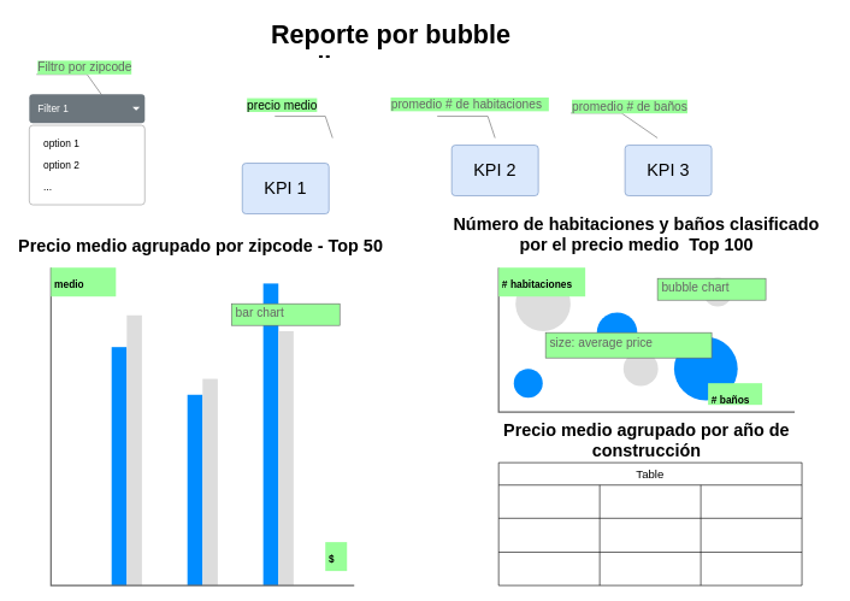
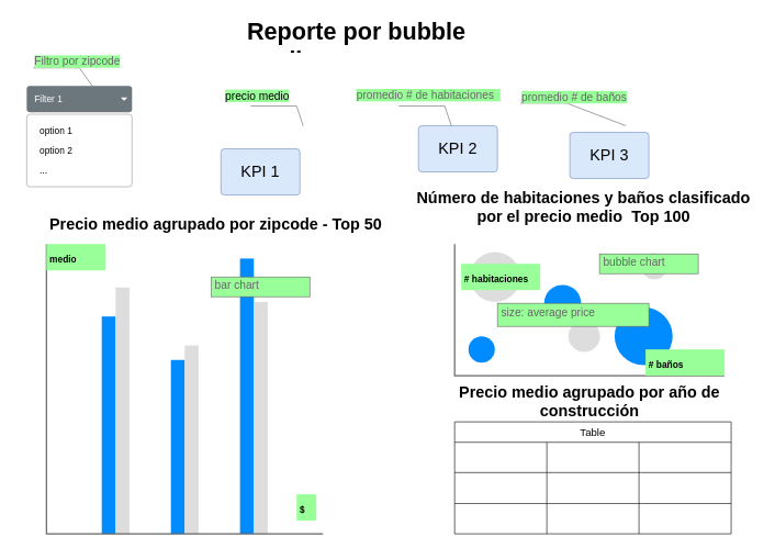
- <mxCell id="11" value="&lt;span style=&quot;background-color: rgb(153, 255, 153);&quot;&gt;promedio # de baños&lt;/span&gt;" style="strokeWidth=1;shadow=0;dashed=0;align=center;html=1;shape=mxgraph.mockup.text.callout;linkText=;textSize=17;textColor=#666666;callDir=NW;callStyle=line;fontSize=17;fontColor=#666666;align=left;verticalAlign=top;strokeColor=#666666;" vertex="1" parent="1"><mxGeometry x="790" y="130.5" width="120" height="60" as="geometry" /></mxCell>
+ <mxCell id="11" value="&lt;span style=&quot;background-color: rgb(153, 255, 153);&quot;&gt;promedio # de baños&lt;/span&gt;" style="strokeWidth=1;shadow=0;dashed=0;align=center;html=1;shape=mxgraph.mockup.text.callout;linkText=;textSize=17;textColor=#666666;callDir=NW;callStyle=line;fontSize=17;fontColor=#666666;align=left;verticalAlign=top;strokeColor=#666666;" vertex="1" parent="1"><mxGeometry x="790" y="130.5" width="160" height="60" as="geometry" /></mxCell>
- <mxCell id="14" value="&lt;font style=&quot;font-size: 24px;&quot;&gt;KPI 2&lt;/font&gt;" style="html=1;shadow=0;dashed=0;shape=mxgraph.bootstrap.rrect;rSize=5;strokeColor=#6c8ebf;strokeWidth=1;fillColor=#dae8fc;whiteSpace=wrap;align=center;verticalAlign=middle;spacingLeft=0;fontStyle=0;fontSize=16;spacing=5;" vertex="1" parent="1"><mxGeometry x="625" y="200.5" width="120" height="70" as="geometry" /></mxCell>
+ <mxCell id="14" value="&lt;font style=&quot;font-size: 24px;&quot;&gt;KPI 2&lt;/font&gt;" style="html=1;shadow=0;dashed=0;shape=mxgraph.bootstrap.rrect;rSize=5;strokeColor=#6c8ebf;strokeWidth=1;fillColor=#dae8fc;whiteSpace=wrap;align=center;verticalAlign=middle;spacingLeft=0;fontStyle=0;fontSize=16;spacing=5;" vertex="1" parent="1"><mxGeometry x="635" y="190.5" width="120" height="70" as="geometry" /></mxCell>
- <mxCell id="38" value="&lt;h1 style=&quot;text-align: center;&quot;&gt;Número de habitaciones y baños clasificado por el precio medio&amp;nbsp; Top 100&lt;br&gt;&lt;/h1&gt;" style="text;html=1;strokeColor=none;fillColor=none;spacing=5;spacingTop=-20;whiteSpace=wrap;overflow=hidden;rounded=0;" vertex="1" parent="1"><mxGeometry x="620" y="290" width="520" height="70" as="geometry" /></mxCell>
+ <mxCell id="38" value="&lt;h1 style=&quot;text-align: center;&quot;&gt;Número de habitaciones y baños clasificado por el precio medio&amp;nbsp; Top 100&lt;br&gt;&lt;/h1&gt;" style="text;html=1;strokeColor=none;fillColor=none;spacing=5;spacingTop=-20;whiteSpace=wrap;overflow=hidden;rounded=0;" vertex="1" parent="1"><mxGeometry x="625" y="280" width="520" height="70" as="geometry" /></mxCell>
- <mxCell id="22" value="&lt;h1&gt;Precio medio agrupado por zipcode - Top 50&lt;br&gt;&lt;/h1&gt;" style="text;html=1;strokeColor=none;fillColor=none;spacing=5;spacingTop=-20;whiteSpace=wrap;overflow=hidden;rounded=0;" vertex="1" parent="1"><mxGeometry x="20" y="320" width="520" height="40" as="geometry" /></mxCell>
+ <mxCell id="22" value="&lt;h1&gt;Precio medio agrupado por zipcode - Top 50&lt;br&gt;&lt;/h1&gt;" style="text;html=1;strokeColor=none;fillColor=none;spacing=5;spacingTop=-20;whiteSpace=wrap;overflow=hidden;rounded=0;" vertex="1" parent="1"><mxGeometry x="70" y="320" width="520" height="40" as="geometry" /></mxCell>
- <mxCell id="40" value="&lt;h1&gt;&lt;font style=&quot;font-size: 14px;&quot;&gt;# habitaciones&lt;/font&gt;&lt;/h1&gt;" style="text;html=1;strokeColor=none;fillColor=#99FF99;spacing=5;spacingTop=-20;whiteSpace=wrap;overflow=hidden;rounded=0;" vertex="1" parent="1"><mxGeometry x="690" y="370" width="120" height="40" as="geometry" /></mxCell>
+ <mxCell id="40" value="&lt;h1&gt;&lt;font style=&quot;font-size: 14px;&quot;&gt;# habitaciones&lt;/font&gt;&lt;/h1&gt;" style="text;html=1;strokeColor=none;fillColor=#99FF99;spacing=5;spacingTop=-20;whiteSpace=wrap;overflow=hidden;rounded=0;" vertex="1" parent="1"><mxGeometry x="700" y="400" width="120" height="40" as="geometry" /></mxCell>
- <mxCell id="41" value="&lt;h1&gt;&lt;font style=&quot;font-size: 14px;&quot;&gt;# baños&lt;/font&gt;&lt;/h1&gt;" style="text;html=1;strokeColor=none;fillColor=#99FF99;spacing=5;spacingTop=-20;whiteSpace=wrap;overflow=hidden;rounded=0;" vertex="1" parent="1"><mxGeometry x="980" y="530" width="75" height="30" as="geometry" /></mxCell>
+ <mxCell id="41" value="&lt;h1&gt;&lt;font style=&quot;font-size: 14px;&quot;&gt;# baños&lt;/font&gt;&lt;/h1&gt;" style="text;html=1;strokeColor=none;fillColor=#99FF99;spacing=5;spacingTop=-20;whiteSpace=wrap;overflow=hidden;rounded=0;" vertex="1" parent="1"><mxGeometry x="980" y="530" width="120" height="40" as="geometry" /></mxCell>
